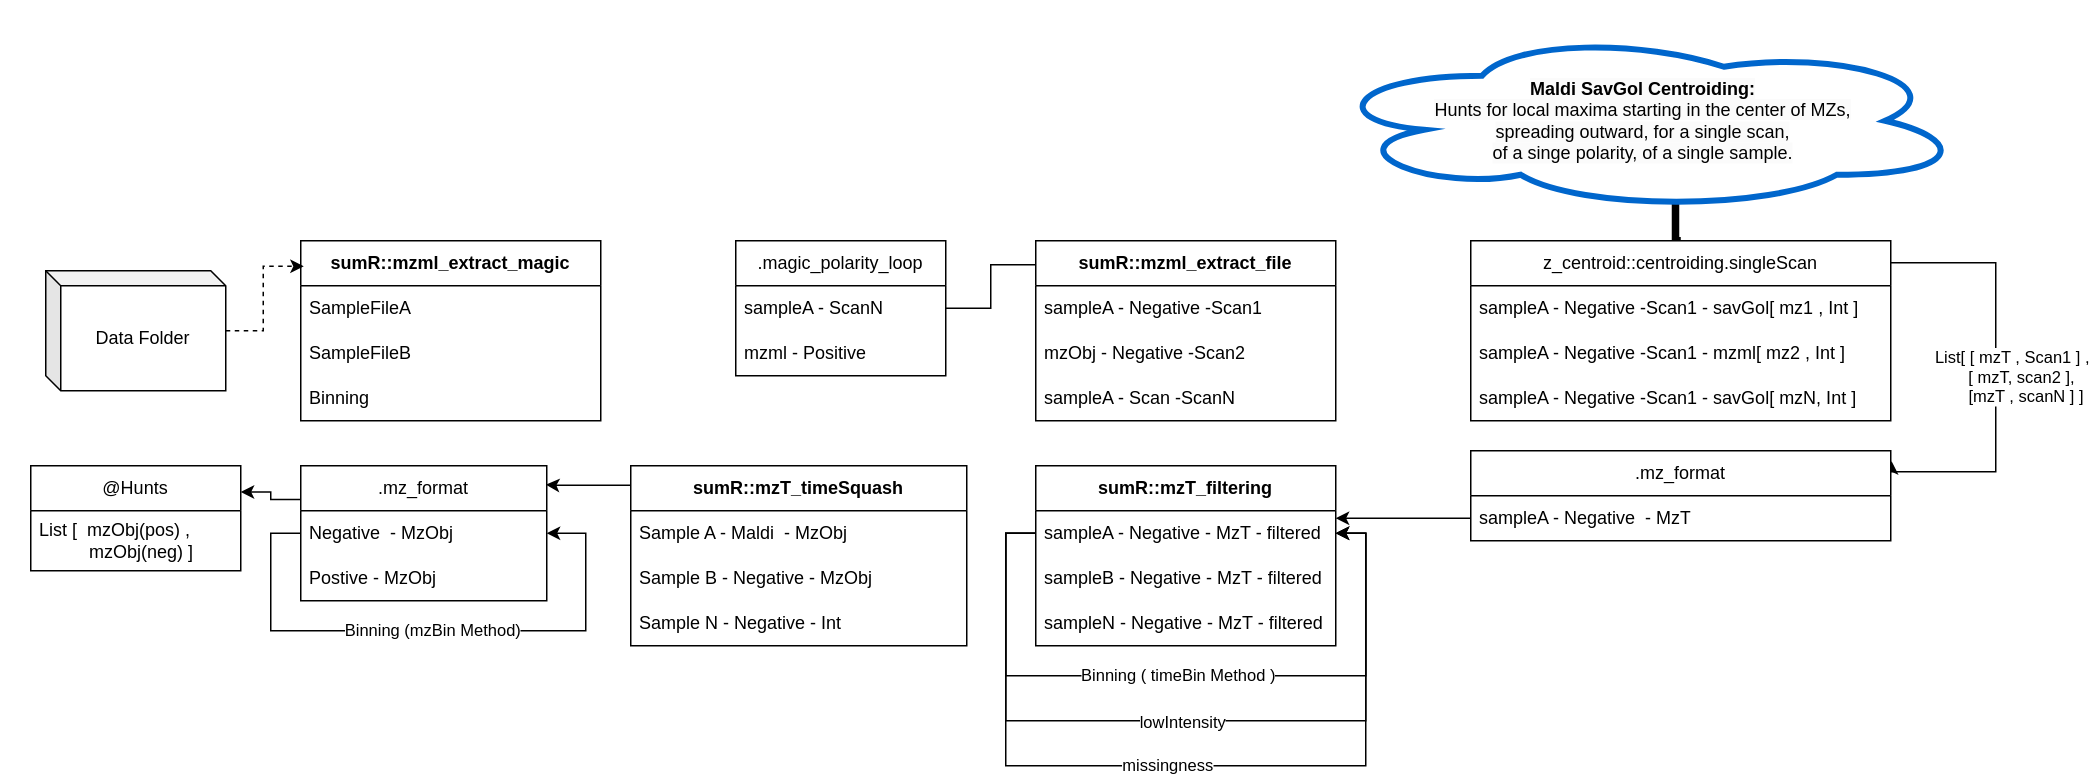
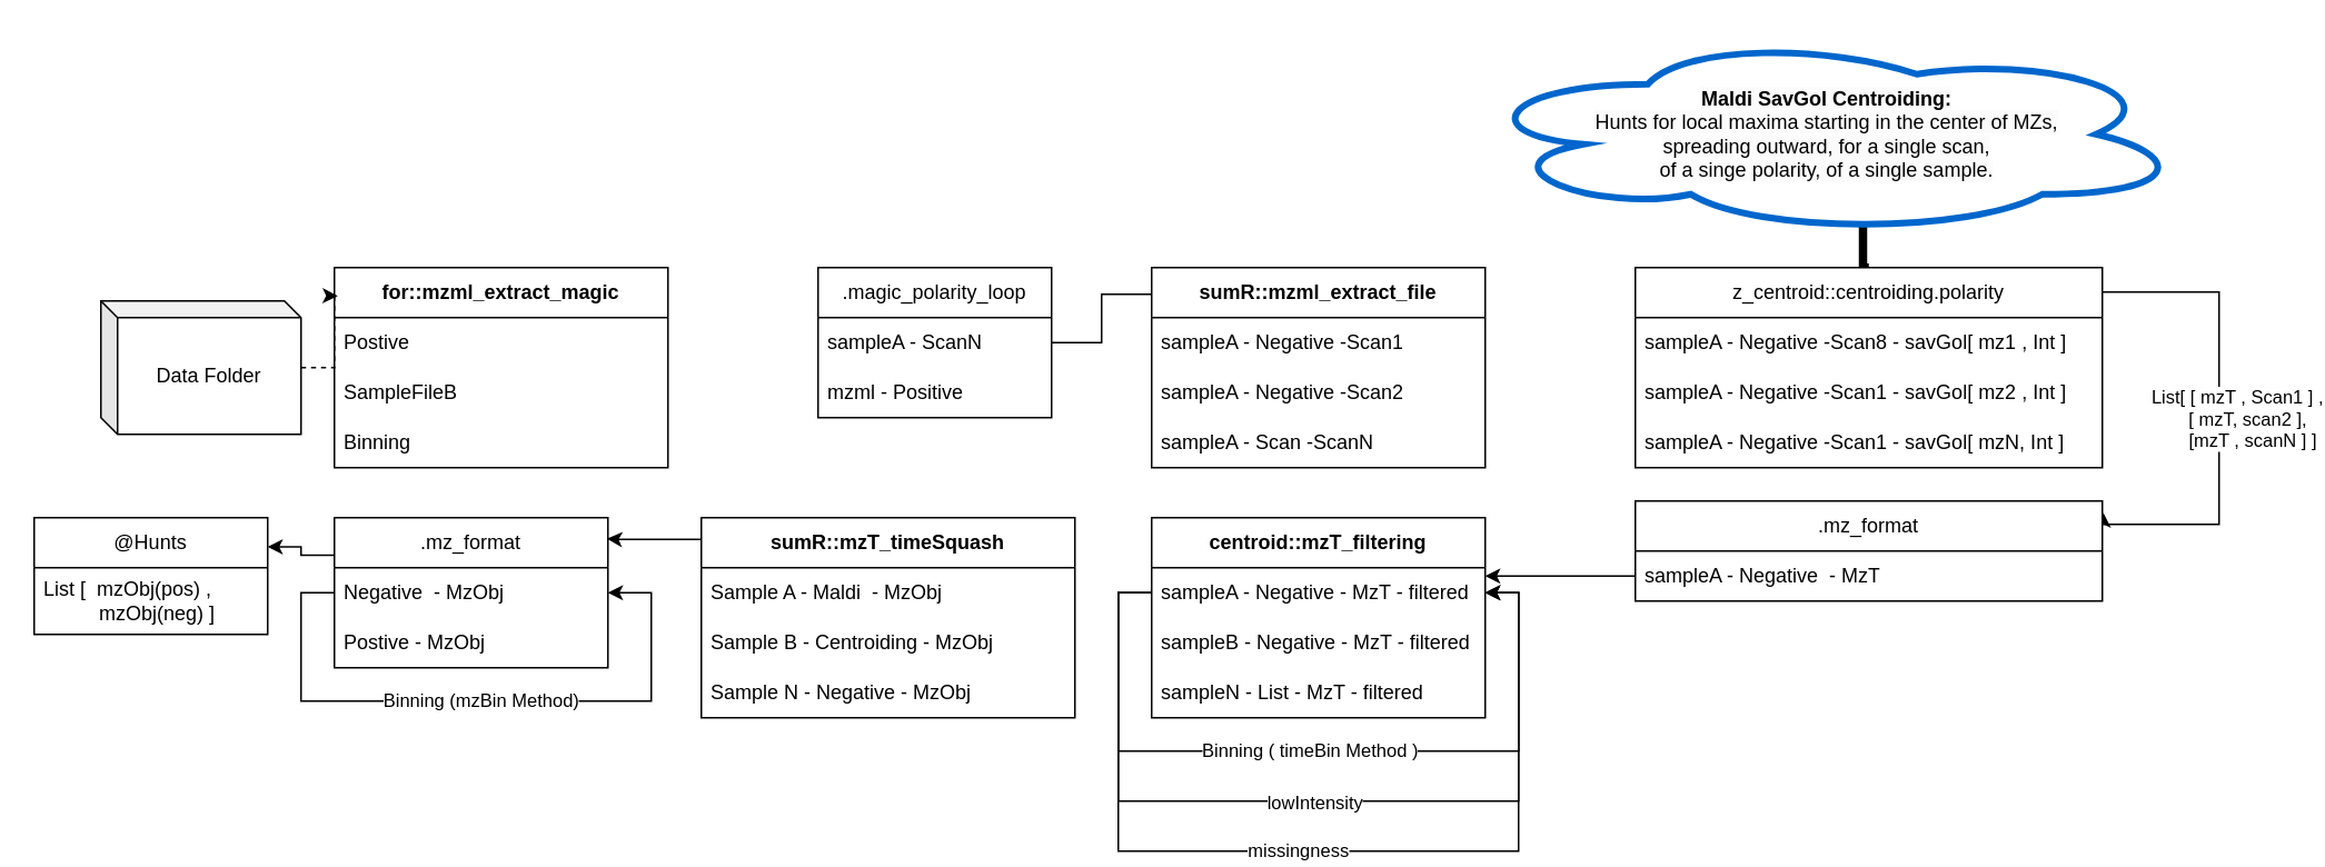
- <mxCell id="2" value="&lt;b&gt;sumR::mzml_extract_magic&lt;/b&gt;" style="swimlane;fontStyle=0;childLayout=stackLayout;horizontal=1;startSize=30;horizontalStack=0;resizeParent=1;resizeParentMax=0;resizeLast=0;collapsible=1;marginBottom=0;whiteSpace=wrap;html=1;" vertex="1" parent="1"><mxGeometry x="200" y="160" width="200" height="120" as="geometry" /></mxCell>
+ <mxCell id="2" value="&lt;b&gt;for::mzml_extract_magic&lt;/b&gt;" style="swimlane;fontStyle=0;childLayout=stackLayout;horizontal=1;startSize=30;horizontalStack=0;resizeParent=1;resizeParentMax=0;resizeLast=0;collapsible=1;marginBottom=0;whiteSpace=wrap;html=1;" vertex="1" parent="1"><mxGeometry x="200" y="160" width="200" height="120" as="geometry" /></mxCell>
- <mxCell id="17" value="z_centroid::centroiding.singleScan" style="swimlane;fontStyle=0;childLayout=stackLayout;horizontal=1;startSize=30;horizontalStack=0;resizeParent=1;resizeParentMax=0;resizeLast=0;collapsible=1;marginBottom=0;whiteSpace=wrap;html=1;" vertex="1" parent="1"><mxGeometry x="980" y="160" width="280" height="120" as="geometry" /></mxCell>
+ <mxCell id="17" value="z_centroid::centroiding.polarity" style="swimlane;fontStyle=0;childLayout=stackLayout;horizontal=1;startSize=30;horizontalStack=0;resizeParent=1;resizeParentMax=0;resizeLast=0;collapsible=1;marginBottom=0;whiteSpace=wrap;html=1;" vertex="1" parent="1"><mxGeometry x="980" y="160" width="280" height="120" as="geometry" /></mxCell>
- <mxCell id="3" value="SampleFileA" style="text;strokeColor=none;fillColor=none;align=left;verticalAlign=middle;spacingLeft=4;spacingRight=4;overflow=hidden;points=[[0,0.5],[1,0.5]];portConstraint=eastwest;rotatable=0;whiteSpace=wrap;html=1;" vertex="1" parent="2"><mxGeometry y="30" width="200" height="30" as="geometry" /></mxCell>
+ <mxCell id="3" value="Postive" style="text;strokeColor=none;fillColor=none;align=left;verticalAlign=middle;spacingLeft=4;spacingRight=4;overflow=hidden;points=[[0,0.5],[1,0.5]];portConstraint=eastwest;rotatable=0;whiteSpace=wrap;html=1;" vertex="1" parent="2"><mxGeometry y="30" width="200" height="30" as="geometry" /></mxCell>
- <mxCell id="18" value="sampleA - Negative -Scan1 - savGol[ mz1 , Int ]" style="text;strokeColor=none;fillColor=none;align=left;verticalAlign=middle;spacingLeft=4;spacingRight=4;overflow=hidden;points=[[0,0.5],[1,0.5]];portConstraint=eastwest;rotatable=0;whiteSpace=wrap;html=1;" vertex="1" parent="17"><mxGeometry y="30" width="280" height="30" as="geometry" /></mxCell>
+ <mxCell id="18" value="sampleA - Negative -Scan8 - savGol[ mz1 , Int ]" style="text;strokeColor=none;fillColor=none;align=left;verticalAlign=middle;spacingLeft=4;spacingRight=4;overflow=hidden;points=[[0,0.5],[1,0.5]];portConstraint=eastwest;rotatable=0;whiteSpace=wrap;html=1;" vertex="1" parent="17"><mxGeometry y="30" width="280" height="30" as="geometry" /></mxCell>
- <mxCell id="7" value="Data Folder" style="shape=cube;whiteSpace=wrap;html=1;boundedLbl=1;backgroundOutline=1;darkOpacity=0.05;darkOpacity2=0.1;size=10;" vertex="1" parent="1"><mxGeometry x="30" y="180" width="120" height="80" as="geometry" /></mxCell>
+ <mxCell id="7" value="Data Folder" style="shape=cube;whiteSpace=wrap;html=1;boundedLbl=1;backgroundOutline=1;darkOpacity=0.05;darkOpacity2=0.1;size=10;" vertex="1" parent="1"><mxGeometry x="60" y="180" width="120" height="80" as="geometry" /></mxCell>
- <mxCell id="14" value="mzObj - Negative -Scan2" style="text;strokeColor=none;fillColor=none;align=left;verticalAlign=middle;spacingLeft=4;spacingRight=4;overflow=hidden;points=[[0,0.5],[1,0.5]];portConstraint=eastwest;rotatable=0;whiteSpace=wrap;html=1;" vertex="1" parent="12"><mxGeometry y="60" width="200" height="30" as="geometry" /></mxCell>
+ <mxCell id="14" value="sampleA - Negative -Scan2" style="text;strokeColor=none;fillColor=none;align=left;verticalAlign=middle;spacingLeft=4;spacingRight=4;overflow=hidden;points=[[0,0.5],[1,0.5]];portConstraint=eastwest;rotatable=0;whiteSpace=wrap;html=1;" vertex="1" parent="12"><mxGeometry y="60" width="200" height="30" as="geometry" /></mxCell>
- <mxCell id="19" value="sampleA - Negative -Scan1 - mzml[ mz2 , Int ]" style="text;strokeColor=none;fillColor=none;align=left;verticalAlign=middle;spacingLeft=4;spacingRight=4;overflow=hidden;points=[[0,0.5],[1,0.5]];portConstraint=eastwest;rotatable=0;whiteSpace=wrap;html=1;" vertex="1" parent="17"><mxGeometry y="60" width="280" height="30" as="geometry" /></mxCell>
+ <mxCell id="19" value="sampleA - Negative -Scan1 - savGol[ mz2 , Int ]" style="text;strokeColor=none;fillColor=none;align=left;verticalAlign=middle;spacingLeft=4;spacingRight=4;overflow=hidden;points=[[0,0.5],[1,0.5]];portConstraint=eastwest;rotatable=0;whiteSpace=wrap;html=1;" vertex="1" parent="17"><mxGeometry y="60" width="280" height="30" as="geometry" /></mxCell>
- <mxCell id="26" value="&lt;b style=&quot;border-color: var(--border-color);&quot;&gt;sumR::mzT_filtering&lt;/b&gt;" style="swimlane;fontStyle=0;childLayout=stackLayout;horizontal=1;startSize=30;horizontalStack=0;resizeParent=1;resizeParentMax=0;resizeLast=0;collapsible=1;marginBottom=0;whiteSpace=wrap;html=1;" vertex="1" parent="1"><mxGeometry x="690" y="310" width="200" height="120" as="geometry" /></mxCell>
+ <mxCell id="26" value="&lt;b style=&quot;border-color: var(--border-color);&quot;&gt;centroid::mzT_filtering&lt;/b&gt;" style="swimlane;fontStyle=0;childLayout=stackLayout;horizontal=1;startSize=30;horizontalStack=0;resizeParent=1;resizeParentMax=0;resizeLast=0;collapsible=1;marginBottom=0;whiteSpace=wrap;html=1;" vertex="1" parent="1"><mxGeometry x="690" y="310" width="200" height="120" as="geometry" /></mxCell>
- <mxCell id="45" value="Sample B - Negative - MzObj" style="text;strokeColor=none;fillColor=none;align=left;verticalAlign=middle;spacingLeft=4;spacingRight=4;overflow=hidden;points=[[0,0.5],[1,0.5]];portConstraint=eastwest;rotatable=0;whiteSpace=wrap;html=1;" vertex="1" parent="43"><mxGeometry y="60" width="224" height="30" as="geometry" /></mxCell>
+ <mxCell id="45" value="Sample B - Centroiding - MzObj" style="text;strokeColor=none;fillColor=none;align=left;verticalAlign=middle;spacingLeft=4;spacingRight=4;overflow=hidden;points=[[0,0.5],[1,0.5]];portConstraint=eastwest;rotatable=0;whiteSpace=wrap;html=1;" vertex="1" parent="43"><mxGeometry y="60" width="224" height="30" as="geometry" /></mxCell>
- <mxCell id="46" value="Sample N - Negative - Int" style="text;strokeColor=none;fillColor=none;align=left;verticalAlign=middle;spacingLeft=4;spacingRight=4;overflow=hidden;points=[[0,0.5],[1,0.5]];portConstraint=eastwest;rotatable=0;whiteSpace=wrap;html=1;" vertex="1" parent="43"><mxGeometry y="90" width="224" height="30" as="geometry" /></mxCell>
+ <mxCell id="46" value="Sample N - Negative - MzObj" style="text;strokeColor=none;fillColor=none;align=left;verticalAlign=middle;spacingLeft=4;spacingRight=4;overflow=hidden;points=[[0,0.5],[1,0.5]];portConstraint=eastwest;rotatable=0;whiteSpace=wrap;html=1;" vertex="1" parent="43"><mxGeometry y="90" width="224" height="30" as="geometry" /></mxCell>
- <mxCell id="34" value="sampleN - Negative - MzT - filtered" style="text;strokeColor=none;fillColor=none;align=left;verticalAlign=middle;spacingLeft=4;spacingRight=4;overflow=hidden;points=[[0,0.5],[1,0.5]];portConstraint=eastwest;rotatable=0;whiteSpace=wrap;html=1;" vertex="1" parent="26"><mxGeometry y="90" width="200" height="30" as="geometry" /></mxCell>
+ <mxCell id="34" value="sampleN - List - MzT - filtered" style="text;strokeColor=none;fillColor=none;align=left;verticalAlign=middle;spacingLeft=4;spacingRight=4;overflow=hidden;points=[[0,0.5],[1,0.5]];portConstraint=eastwest;rotatable=0;whiteSpace=wrap;html=1;" vertex="1" parent="26"><mxGeometry y="90" width="200" height="30" as="geometry" /></mxCell>
